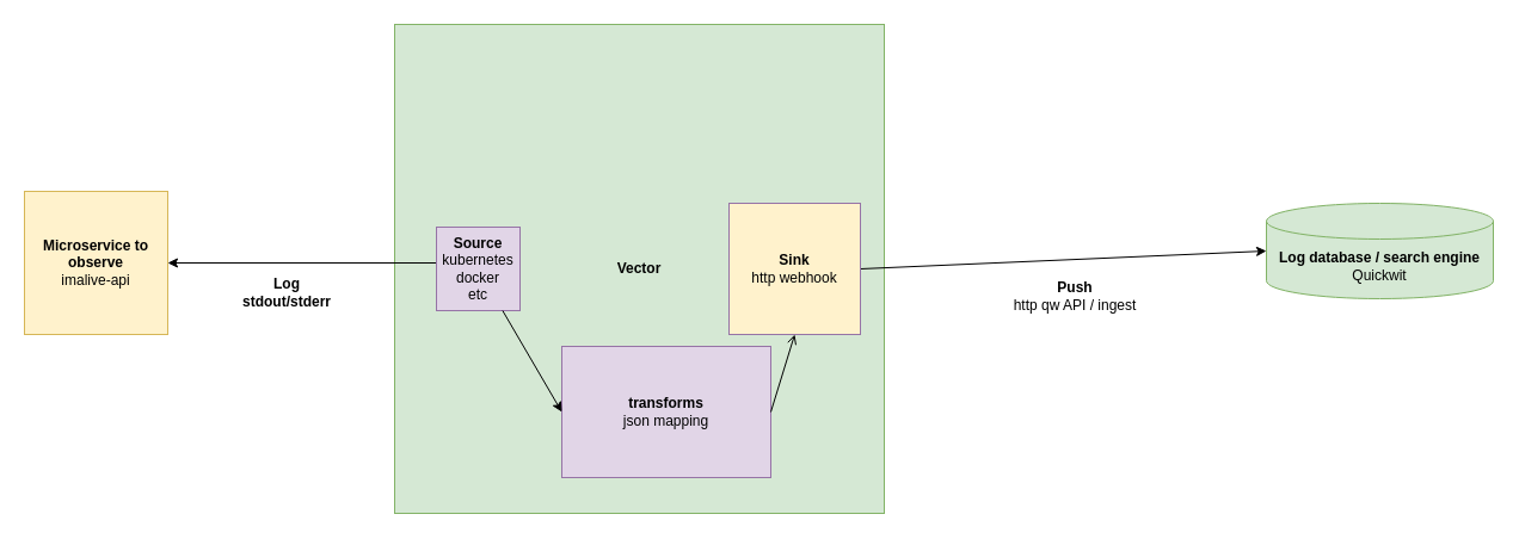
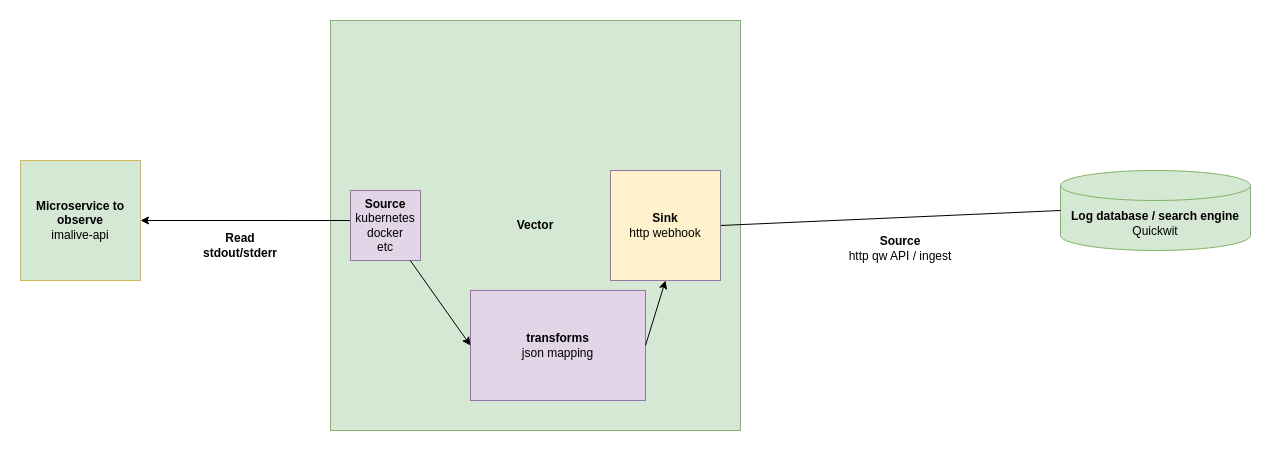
- <mxCell id="6" value="" style="endArrow=classic;html=1;rounded=0;entryX=0;entryY=0.5;entryDx=0;entryDy=0;entryPerimeter=0;exitX=1;exitY=0.5;exitDx=0;exitDy=0;" parent="1" source="11" target="5" edge="1"><mxGeometry width="50" height="50" relative="1" as="geometry"><mxPoint x="460" y="120" as="sourcePoint" /><mxPoint x="510" y="-10" as="targetPoint" /></mxGeometry></mxCell>
+ <mxCell id="6" value="" style="endArrow=none;html=1;rounded=0;entryX=0;entryY=0.5;entryDx=0;entryDy=0;entryPerimeter=0;exitX=1;exitY=0.5;exitDx=0;exitDy=0;" parent="1" source="11" target="5" edge="1"><mxGeometry width="50" height="50" relative="1" as="geometry"><mxPoint x="460" y="120" as="sourcePoint" /><mxPoint x="510" y="-10" as="targetPoint" /></mxGeometry></mxCell>
- <mxCell id="2" value="&lt;b&gt;Microservice to observe&lt;/b&gt;&lt;div&gt;imalive-api&lt;/div&gt;" style="whiteSpace=wrap;html=1;aspect=fixed;fillColor=#fff2cc;strokeColor=#d6b656;" parent="1" vertex="1"><mxGeometry x="20" y="160" width="120" height="120" as="geometry" /></mxCell>
+ <mxCell id="2" value="&lt;b&gt;Microservice to observe&lt;/b&gt;&lt;div&gt;imalive-api&lt;/div&gt;" style="whiteSpace=wrap;html=1;aspect=fixed;fillColor=#d5e8d4;strokeColor=#d6b656;" parent="1" vertex="1"><mxGeometry x="20" y="160" width="120" height="120" as="geometry" /></mxCell>
- <mxCell id="9" value="&lt;b&gt;Source&lt;/b&gt;&lt;div&gt;kubernetes&lt;/div&gt;&lt;div&gt;docker&lt;/div&gt;&lt;div&gt;etc&lt;/div&gt;" style="whiteSpace=wrap;html=1;aspect=fixed;fillColor=#e1d5e7;strokeColor=#9673a6;" vertex="1" parent="1"><mxGeometry x="365" y="190" width="70" height="70" as="geometry" /></mxCell>
+ <mxCell id="9" value="&lt;b&gt;Source&lt;/b&gt;&lt;div&gt;kubernetes&lt;/div&gt;&lt;div&gt;docker&lt;/div&gt;&lt;div&gt;etc&lt;/div&gt;" style="whiteSpace=wrap;html=1;aspect=fixed;fillColor=#e1d5e7;strokeColor=#9673a6;" vertex="1" parent="1"><mxGeometry x="350" y="190" width="70" height="70" as="geometry" /></mxCell>
- <mxCell id="7" value="&lt;b&gt;Log&lt;br&gt;stdout/stderr&lt;/b&gt;" style="text;html=1;align=center;verticalAlign=middle;whiteSpace=wrap;rounded=0;" parent="1" vertex="1"><mxGeometry x="210" y="230" width="60" height="30" as="geometry" /></mxCell>
+ <mxCell id="7" value="&lt;b&gt;Read&lt;br&gt;stdout/stderr&lt;/b&gt;" style="text;html=1;align=center;verticalAlign=middle;whiteSpace=wrap;rounded=0;" parent="1" vertex="1"><mxGeometry x="210" y="230" width="60" height="30" as="geometry" /></mxCell>
- <mxCell id="8" value="&lt;b&gt;Push&lt;/b&gt;&lt;br&gt;http qw API / ingest" style="text;html=1;align=center;verticalAlign=middle;whiteSpace=wrap;rounded=0;" parent="1" vertex="1"><mxGeometry x="840" y="215" width="120" height="65" as="geometry" /></mxCell>
+ <mxCell id="8" value="&lt;b&gt;Source&lt;/b&gt;&lt;br&gt;http qw API / ingest" style="text;html=1;align=center;verticalAlign=middle;whiteSpace=wrap;rounded=0;" parent="1" vertex="1"><mxGeometry x="840" y="215" width="120" height="65" as="geometry" /></mxCell>
- <mxCell id="13" value="" style="endArrow=open;html=1;rounded=0;exitX=1;exitY=0.5;exitDx=0;exitDy=0;entryX=0.5;entryY=1;entryDx=0;entryDy=0;" edge="1" parent="1" source="10" target="11"><mxGeometry width="50" height="50" relative="1" as="geometry"><mxPoint x="415" y="270" as="sourcePoint" /><mxPoint x="480" y="385" as="targetPoint" /></mxGeometry></mxCell>
+ <mxCell id="13" value="" style="endArrow=classic;html=1;rounded=0;exitX=1;exitY=0.5;exitDx=0;exitDy=0;entryX=0.5;entryY=1;entryDx=0;entryDy=0;" edge="1" parent="1" source="10" target="11"><mxGeometry width="50" height="50" relative="1" as="geometry"><mxPoint x="415" y="270" as="sourcePoint" /><mxPoint x="480" y="385" as="targetPoint" /></mxGeometry></mxCell>
